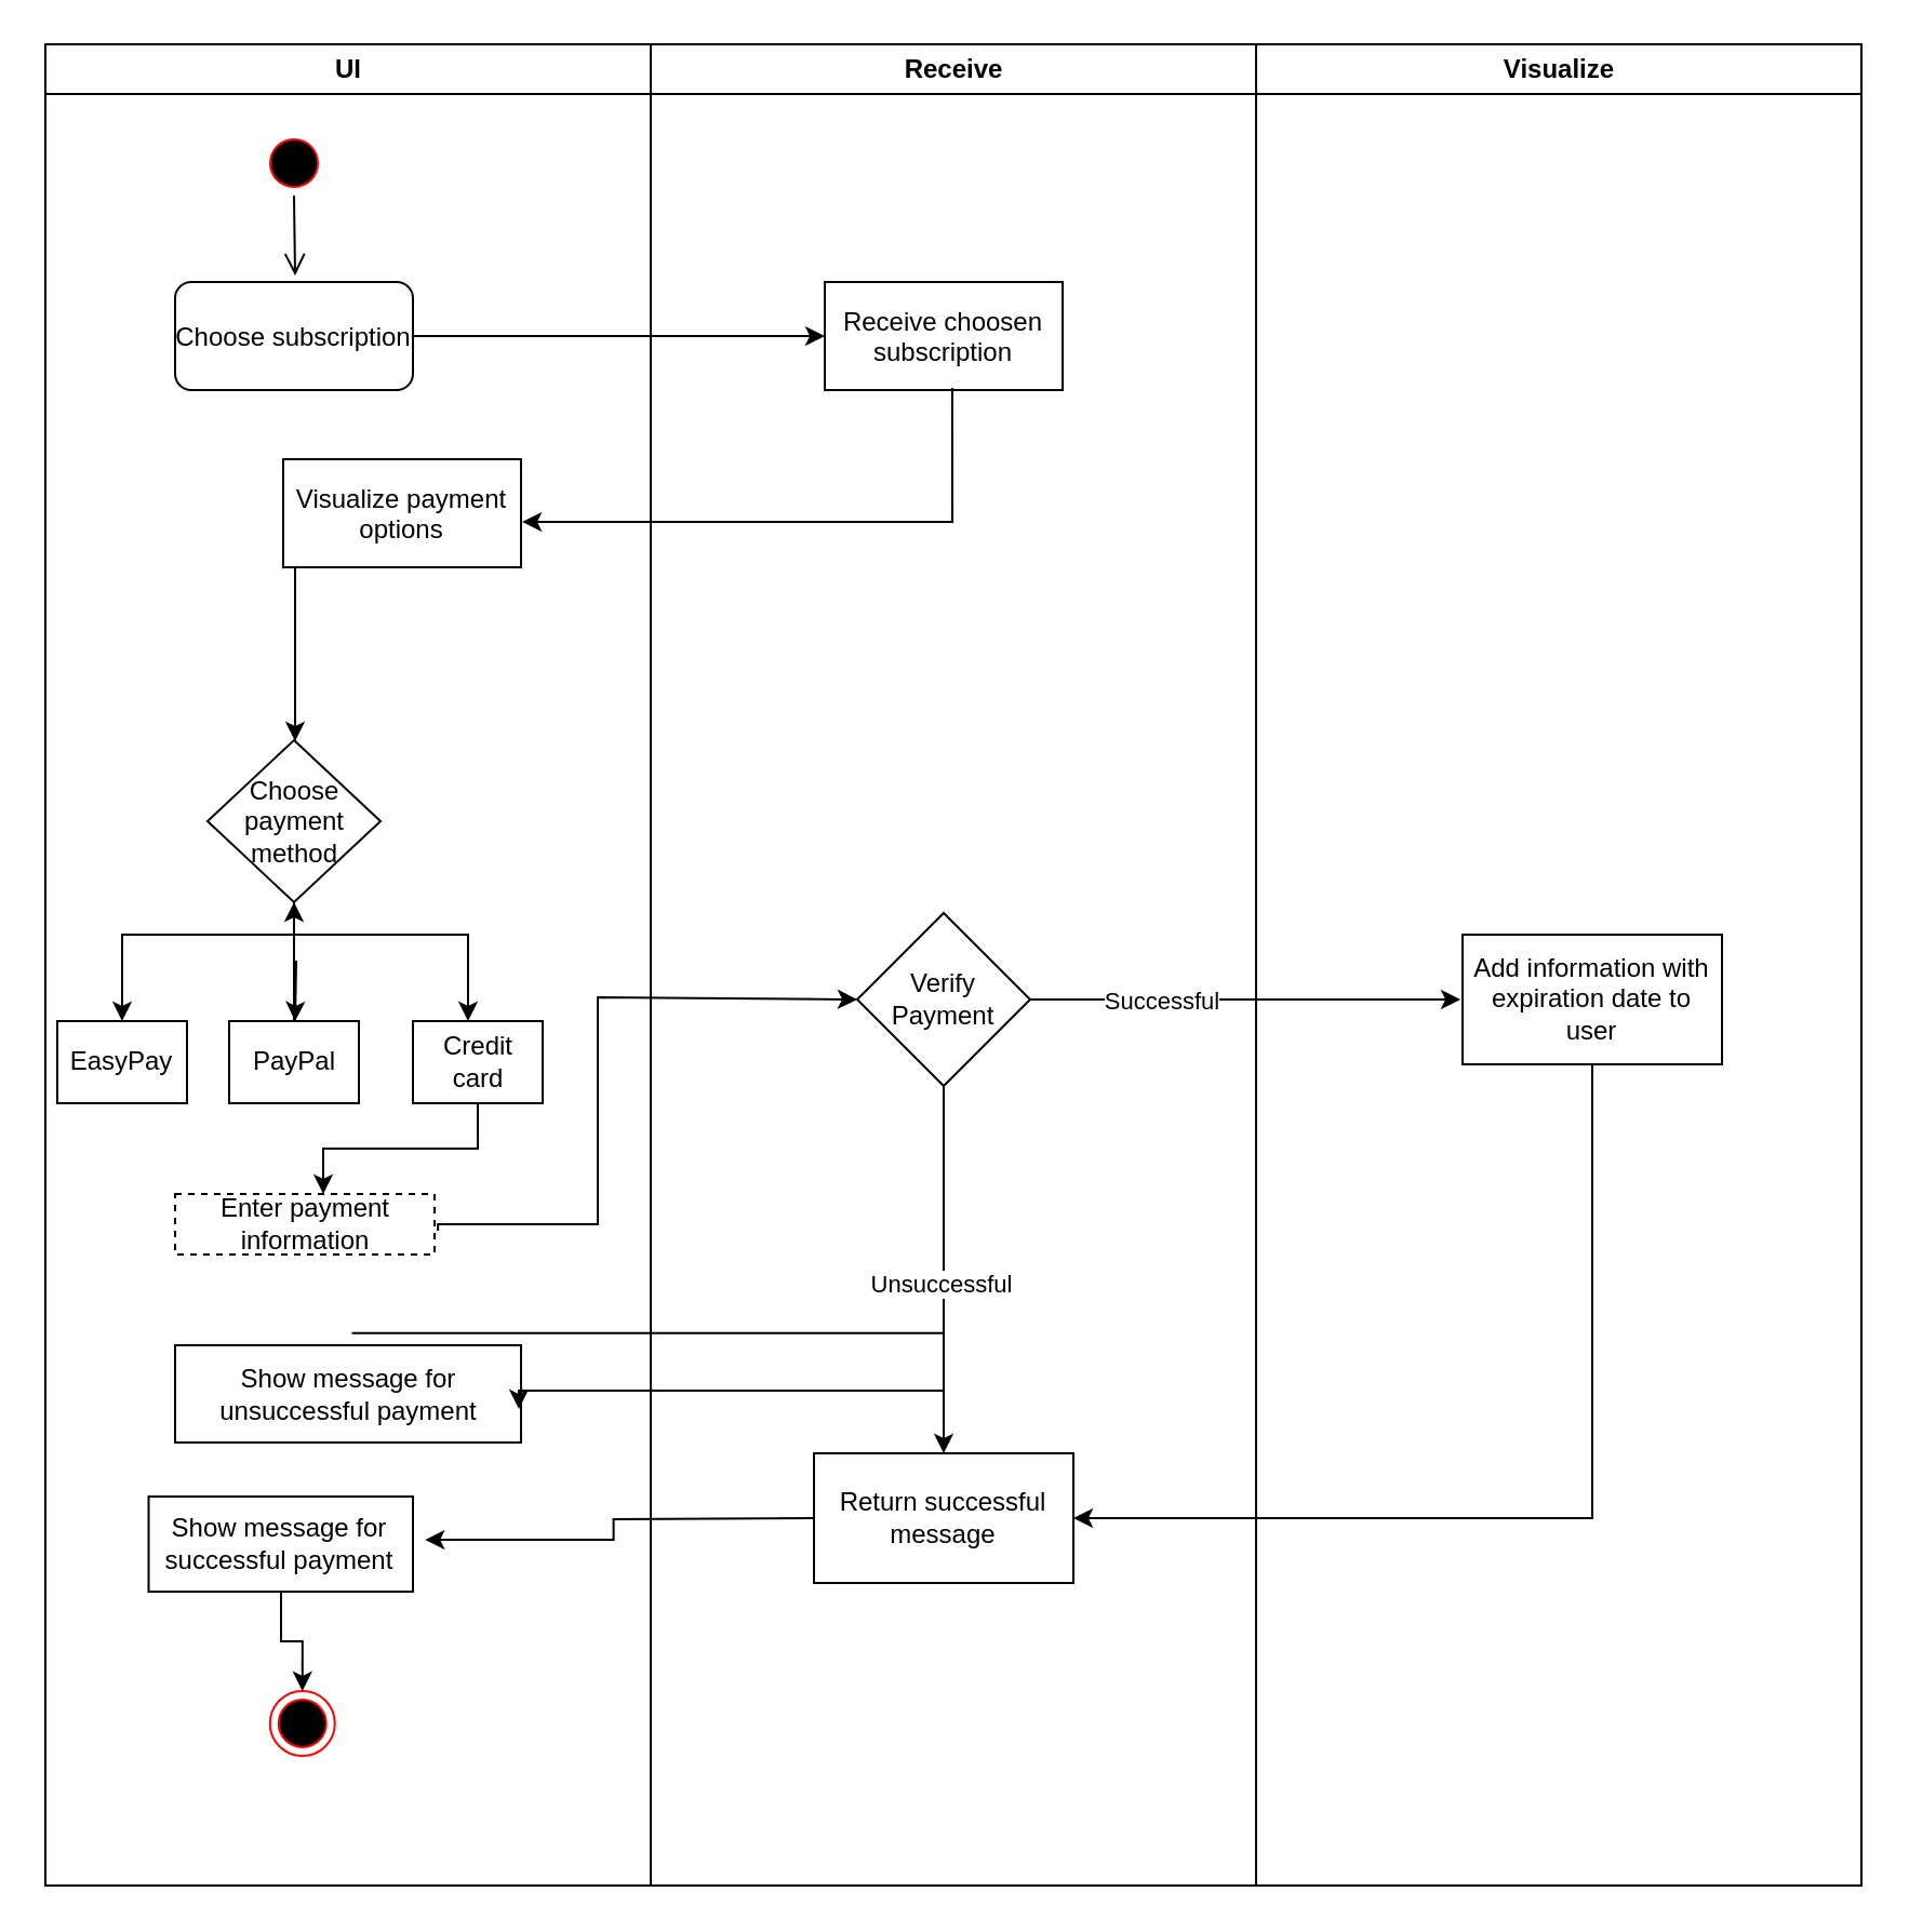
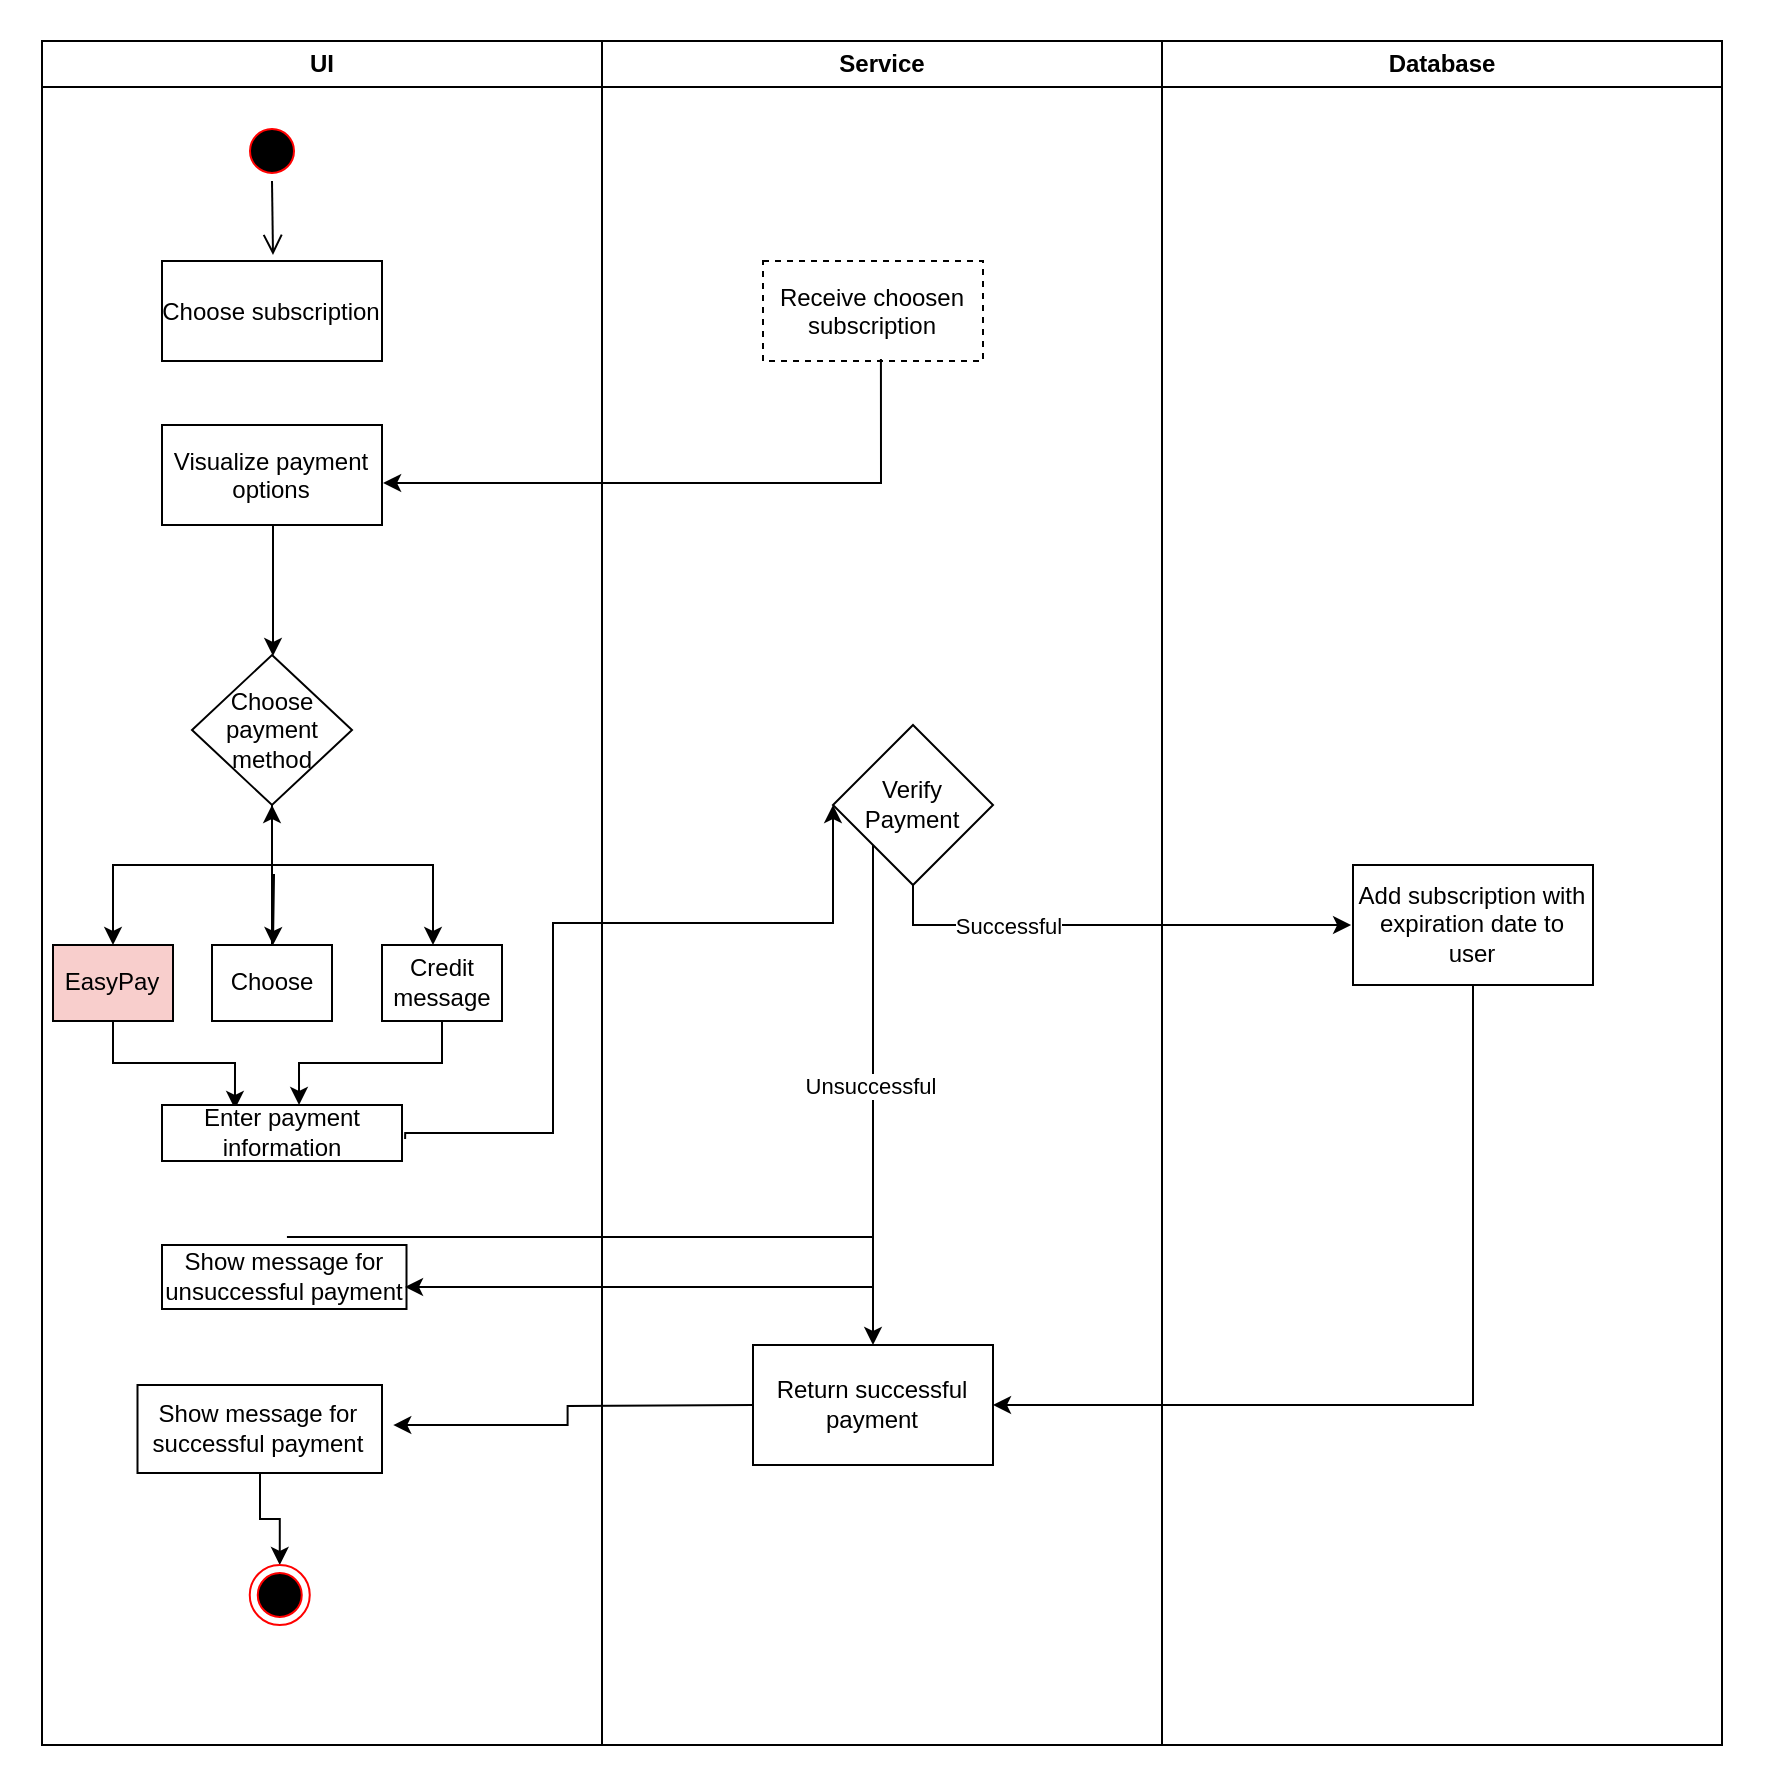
- <mxCell id="19" value="Receive" style="swimlane;whiteSpace=wrap;startSize=23;" parent="1" vertex="1"><mxGeometry x="300.5" y="20" width="280" height="852" as="geometry" /></mxCell>
+ <mxCell id="19" value="Service" style="swimlane;whiteSpace=wrap;startSize=23;" parent="1" vertex="1"><mxGeometry x="300.5" y="20" width="280" height="852" as="geometry" /></mxCell>
- <mxCell id="23" value="Visualize" style="swimlane;whiteSpace=wrap" parent="1" vertex="1"><mxGeometry x="580.5" y="20" width="280" height="852" as="geometry" /></mxCell>
+ <mxCell id="23" value="Database" style="swimlane;whiteSpace=wrap" parent="1" vertex="1"><mxGeometry x="580.5" y="20" width="280" height="852" as="geometry" /></mxCell>
- <mxCell id="5" value="Choose subscription" style="rounded=1;" parent="2" vertex="1"><mxGeometry x="60" y="110" width="110" height="50" as="geometry" /></mxCell>
+ <mxCell id="5" value="Choose subscription" style="" parent="2" vertex="1"><mxGeometry x="60" y="110" width="110" height="50" as="geometry" /></mxCell>
- <mxCell id="25" style="edgeStyle=orthogonalEdgeStyle;rounded=0;orthogonalLoop=1;jettySize=auto;html=1;entryX=0;entryY=0.5;entryDx=0;entryDy=0;entryPerimeter=0;strokeColor=#000000;exitX=0.995;exitY=0.5;exitDx=0;exitDy=0;exitPerimeter=0;" parent="1" source="5" target="20" edge="1"><mxGeometry relative="1" as="geometry" /></mxCell>
- <mxCell id="20" value="Receive choosen &#10;subscription" style="" parent="19" vertex="1"><mxGeometry x="80.5" y="110" width="110" height="50" as="geometry" /></mxCell>
+ <mxCell id="20" value="Receive choosen &#10;subscription" style="dashed=1;" parent="19" vertex="1"><mxGeometry x="80.5" y="110" width="110" height="50" as="geometry" /></mxCell>
- <mxCell id="6" value="Visualize payment &#10;options" style="" parent="2" vertex="1"><mxGeometry x="110" y="192" width="110" height="50" as="geometry" /></mxCell>
+ <mxCell id="6" value="Visualize payment &#10;options" style="" parent="2" vertex="1"><mxGeometry x="60" y="192" width="110" height="50" as="geometry" /></mxCell>
- <mxCell id="30" value="Choose payment method" style="rhombus;whiteSpace=wrap;html=1;fillColor=rgb(255, 255, 255);strokeColor=rgb(0, 0, 0);fontColor=rgb(0, 0, 0);" parent="1" vertex="1"><mxGeometry x="95.5" y="342" width="80" height="75" as="geometry" /></mxCell>
+ <mxCell id="30" value="Choose payment method" style="rhombus;whiteSpace=wrap;html=1;fillColor=rgb(255, 255, 255);strokeColor=rgb(0, 0, 0);fontColor=rgb(0, 0, 0);" parent="1" vertex="1"><mxGeometry x="95.5" y="327" width="80" height="75" as="geometry" /></mxCell>
- <mxCell id="21" value="Verify&lt;br&gt;Payment" style="rhombus;whiteSpace=wrap;html=1;fillColor=#FFFFFF;strokeColor=#000000;fontColor=rgb(0, 0, 0);rounded=0;" parent="19" vertex="1"><mxGeometry x="95.5" y="402" width="80" height="80" as="geometry" /></mxCell>
+ <mxCell id="21" value="Verify&lt;br&gt;Payment" style="rhombus;whiteSpace=wrap;html=1;fillColor=#FFFFFF;strokeColor=#000000;fontColor=rgb(0, 0, 0);rounded=0;" parent="19" vertex="1"><mxGeometry x="115.5" y="342" width="80" height="80" as="geometry" /></mxCell>
- <mxCell id="24" value="Add information with expiration date to user" style="rounded=0;whiteSpace=wrap;html=1;fontColor=#000000;strokeColor=#000000;fillColor=#FFFFFF;" parent="23" vertex="1"><mxGeometry x="95.5" y="412" width="120" height="60" as="geometry" /></mxCell>
+ <mxCell id="24" value="Add subscription with expiration date to user" style="rounded=0;whiteSpace=wrap;html=1;fontColor=#000000;strokeColor=#000000;fillColor=#FFFFFF;" parent="23" vertex="1"><mxGeometry x="95.5" y="412" width="120" height="60" as="geometry" /></mxCell>
- <mxCell id="8" value="EasyPay" style="rounded=0;whiteSpace=wrap;html=1;" parent="2" vertex="1"><mxGeometry x="5.5" y="452" width="60" height="38" as="geometry" /></mxCell>
+ <mxCell id="8" value="EasyPay" style="rounded=0;whiteSpace=wrap;html=1;fillColor=#f8cecc;" parent="2" vertex="1"><mxGeometry x="5.5" y="452" width="60" height="38" as="geometry" /></mxCell>
- <mxCell id="10" value="PayPal" style="rounded=0;whiteSpace=wrap;html=1;" parent="2" vertex="1"><mxGeometry x="85" y="452" width="60" height="38" as="geometry" /></mxCell>
+ <mxCell id="10" value="Choose" style="rounded=0;whiteSpace=wrap;html=1;" parent="2" vertex="1"><mxGeometry x="85" y="452" width="60" height="38" as="geometry" /></mxCell>
- <mxCell id="12" value="Credit card" style="rounded=0;whiteSpace=wrap;html=1;" parent="2" vertex="1"><mxGeometry x="170" y="452" width="60" height="38" as="geometry" /></mxCell>
+ <mxCell id="12" value="Credit message" style="rounded=0;whiteSpace=wrap;html=1;" parent="2" vertex="1"><mxGeometry x="170" y="452" width="60" height="38" as="geometry" /></mxCell>
+ <mxCell id="7" style="edgeStyle=orthogonalEdgeStyle;rounded=0;orthogonalLoop=1;jettySize=auto;html=1;entryX=0.304;entryY=0.071;entryDx=0;entryDy=0;entryPerimeter=0;strokeColor=#000000;" parent="2" source="8" target="13" edge="1"><mxGeometry relative="1" as="geometry" /></mxCell>
- <mxCell id="13" value="Enter payment information" style="rounded=0;whiteSpace=wrap;html=1;strokeColor=#000000;fillColor=#FFFFFF;dashed=1;" parent="2" vertex="1"><mxGeometry x="60" y="532" width="120" height="28" as="geometry" /></mxCell>
+ <mxCell id="13" value="Enter payment information" style="rounded=0;whiteSpace=wrap;html=1;strokeColor=#000000;fillColor=#FFFFFF;" parent="2" vertex="1"><mxGeometry x="60" y="532" width="120" height="28" as="geometry" /></mxCell>
- <mxCell id="18" value="Show message for unsuccessful payment" style="rounded=0;whiteSpace=wrap;html=1;fontColor=#000000;strokeColor=#000000;fillColor=#FFFFFF;" parent="2" vertex="1"><mxGeometry x="60" y="602" width="160" height="45" as="geometry" /></mxCell>
+ <mxCell id="18" value="Show message for unsuccessful payment" style="rounded=0;whiteSpace=wrap;html=1;fontColor=#000000;strokeColor=#000000;fillColor=#FFFFFF;" parent="2" vertex="1"><mxGeometry x="60" y="602" width="122.25" height="32" as="geometry" /></mxCell>
- <mxCell id="22" value="Return successful message" style="rounded=0;whiteSpace=wrap;html=1;fontColor=#000000;strokeColor=#000000;fillColor=#FFFFFF;" parent="19" vertex="1"><mxGeometry x="75.5" y="652" width="120" height="60" as="geometry" /></mxCell>
+ <mxCell id="22" value="Return successful payment" style="rounded=0;whiteSpace=wrap;html=1;fontColor=#000000;strokeColor=#000000;fillColor=#FFFFFF;" parent="19" vertex="1"><mxGeometry x="75.5" y="652" width="120" height="60" as="geometry" /></mxCell>
